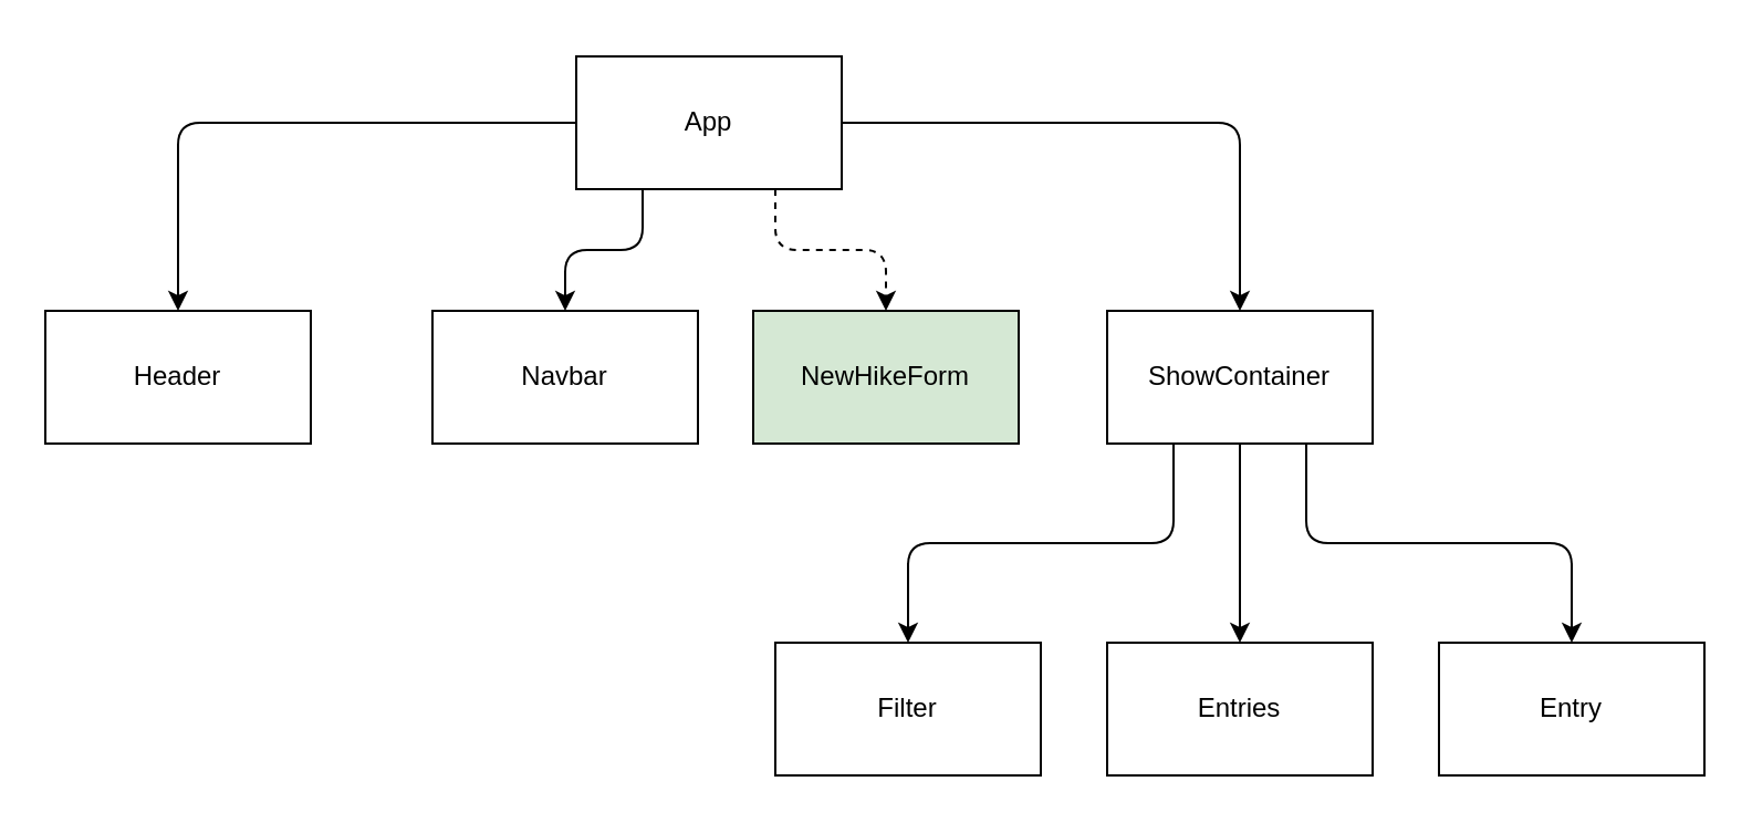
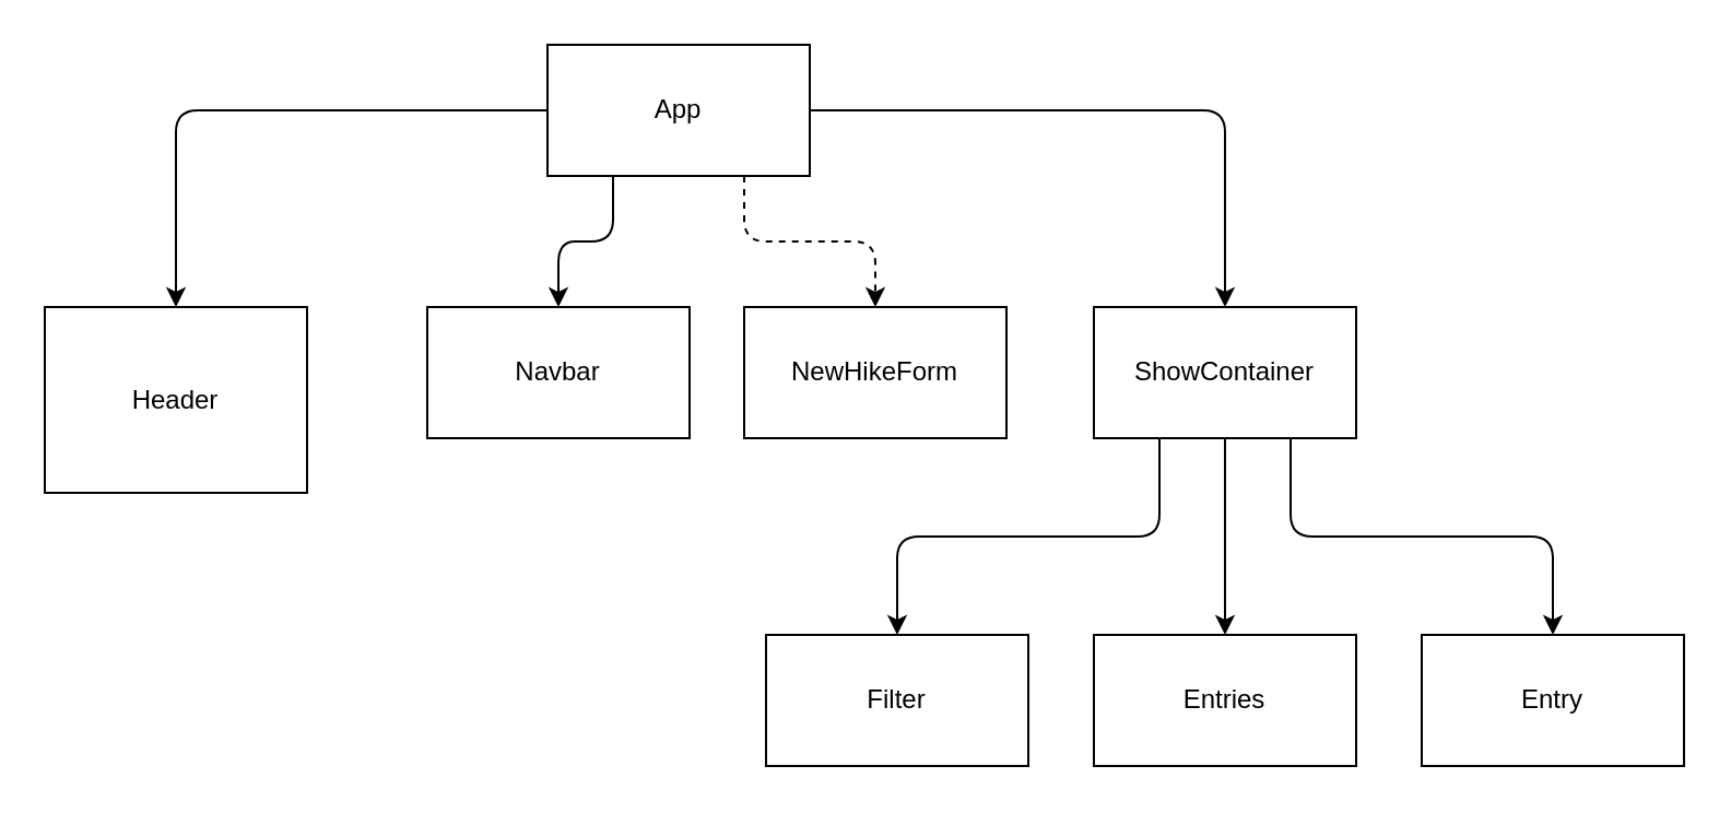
- <mxCell id="6" value="App" style="whiteSpace=wrap;html=1;" vertex="1" parent="1"><mxGeometry x="260" y="25" width="120" height="60" as="geometry" /></mxCell>
+ <mxCell id="6" value="App" style="whiteSpace=wrap;html=1;" vertex="1" parent="1"><mxGeometry x="250" y="20" width="120" height="60" as="geometry" /></mxCell>
- <mxCell id="7" value="Header" style="whiteSpace=wrap;html=1;" vertex="1" parent="1"><mxGeometry x="20" y="140" width="120" height="60" as="geometry" /></mxCell>
+ <mxCell id="7" value="Header" style="whiteSpace=wrap;html=1;" vertex="1" parent="1"><mxGeometry x="20" y="140" width="120" height="85" as="geometry" /></mxCell>
- <mxCell id="9" value="NewHikeForm" style="whiteSpace=wrap;html=1;fillColor=#d5e8d4;" vertex="1" parent="1"><mxGeometry x="340" y="140" width="120" height="60" as="geometry" /></mxCell>
+ <mxCell id="9" value="NewHikeForm" style="whiteSpace=wrap;html=1;" vertex="1" parent="1"><mxGeometry x="340" y="140" width="120" height="60" as="geometry" /></mxCell>
